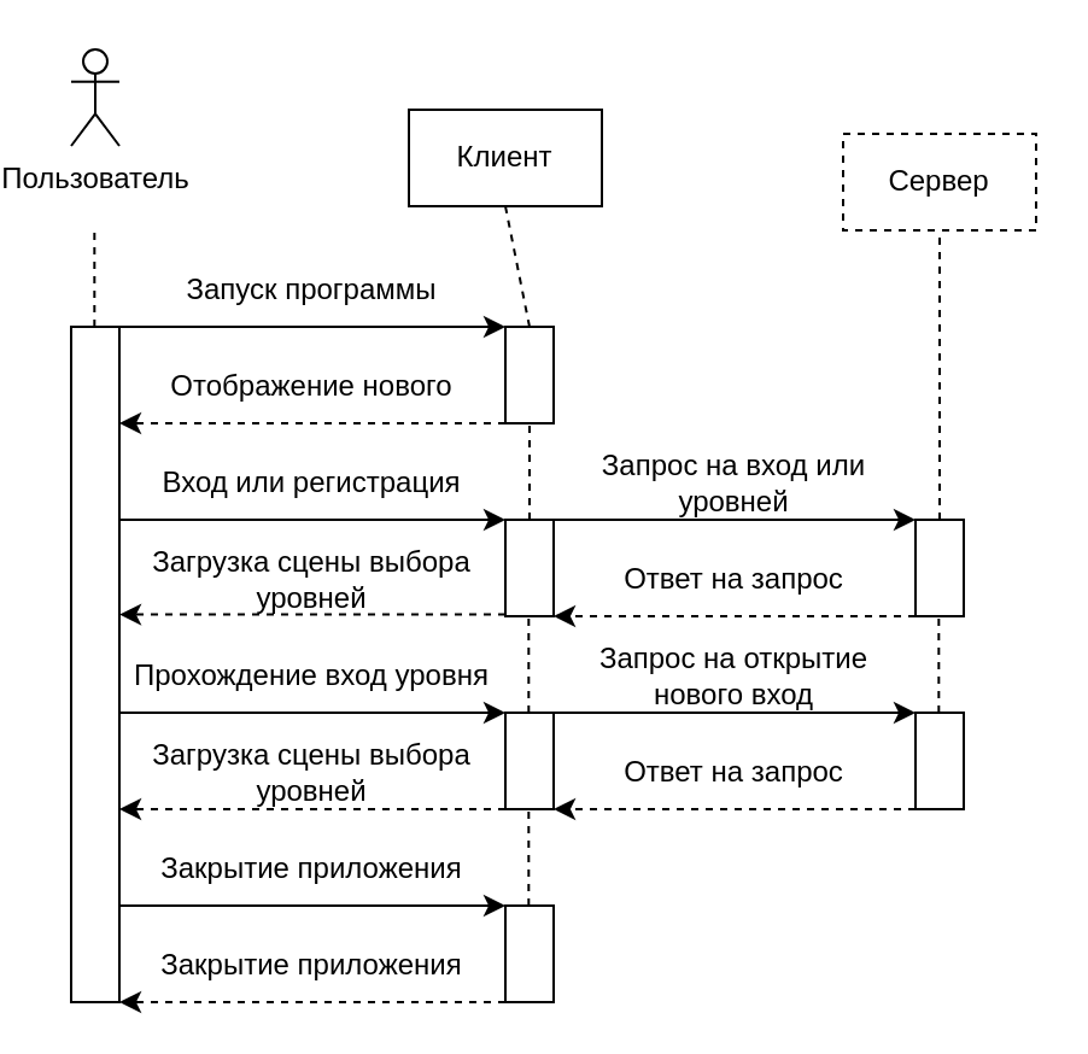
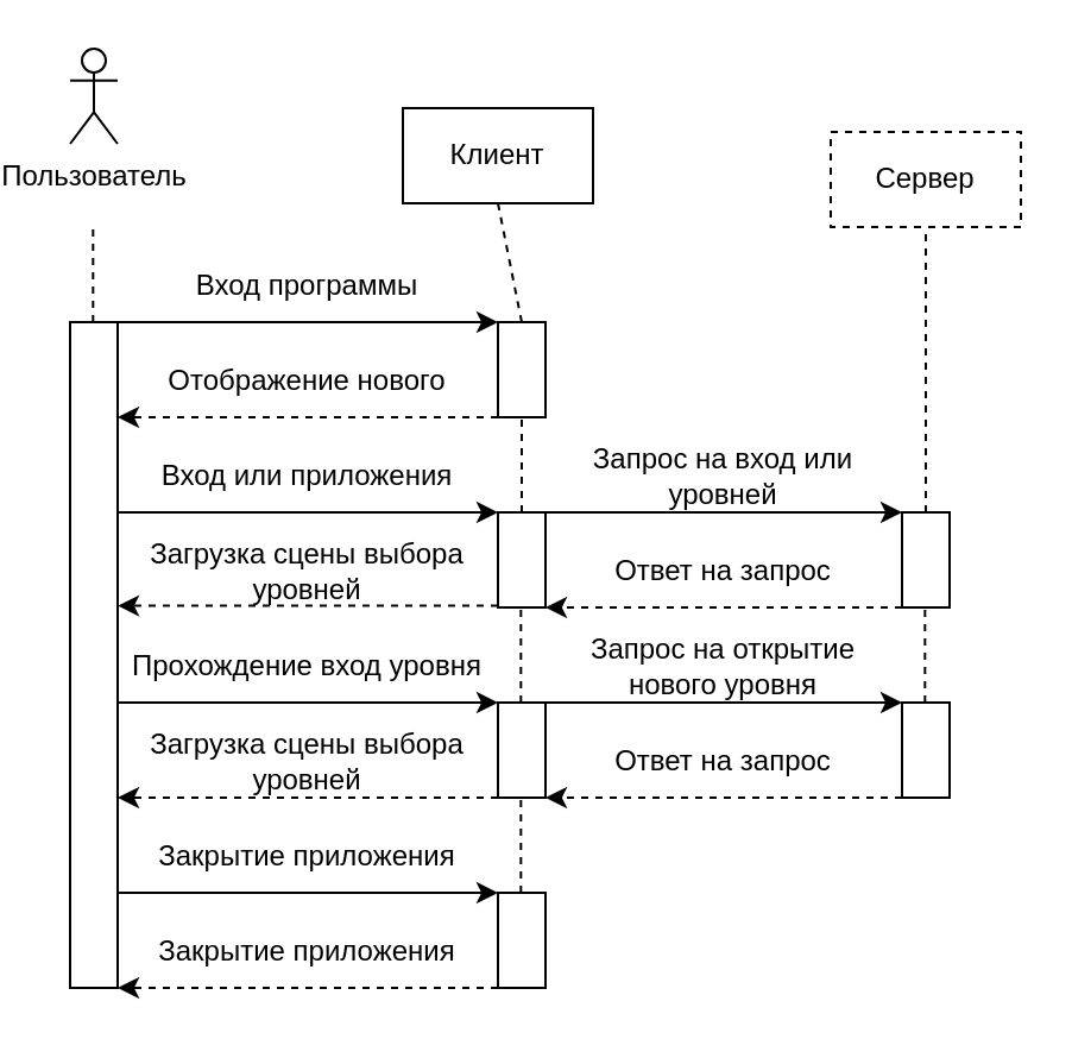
- <mxCell id="9" value="Запуск программы" style="text;html=1;align=center;verticalAlign=middle;whiteSpace=wrap;rounded=0;" parent="1" vertex="1"><mxGeometry x="40" y="105" width="160" height="30" as="geometry" /></mxCell>
+ <mxCell id="9" value="Вход программы" style="text;html=1;align=center;verticalAlign=middle;whiteSpace=wrap;rounded=0;" parent="1" vertex="1"><mxGeometry x="40" y="105" width="160" height="30" as="geometry" /></mxCell>
- <mxCell id="12" value="Вход или регистрация" style="text;html=1;align=center;verticalAlign=middle;whiteSpace=wrap;rounded=0;" parent="1" vertex="1"><mxGeometry x="40" y="185" width="160" height="30" as="geometry" /></mxCell>
+ <mxCell id="12" value="Вход или приложения" style="text;html=1;align=center;verticalAlign=middle;whiteSpace=wrap;rounded=0;" parent="1" vertex="1"><mxGeometry x="40" y="185" width="160" height="30" as="geometry" /></mxCell>
- <mxCell id="33" value="Запрос на открытие нового вход" style="text;html=1;align=center;verticalAlign=middle;whiteSpace=wrap;rounded=0;" parent="1" vertex="1"><mxGeometry x="220" y="265" width="150" height="30" as="geometry" /></mxCell>
+ <mxCell id="33" value="Запрос на открытие нового уровня" style="text;html=1;align=center;verticalAlign=middle;whiteSpace=wrap;rounded=0;" parent="1" vertex="1"><mxGeometry x="220" y="265" width="150" height="30" as="geometry" /></mxCell>
